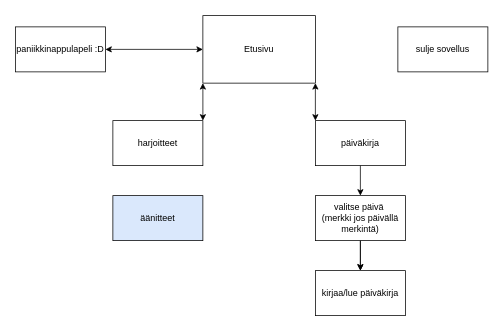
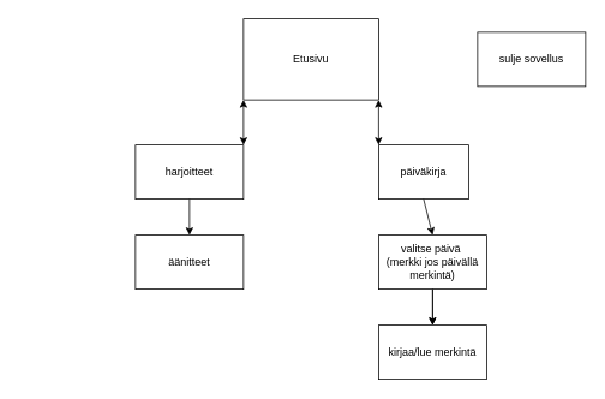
- <mxCell id="15" value="paniikkinappulapeli :D&lt;br&gt;" style="rounded=0;whiteSpace=wrap;html=1;" vertex="1" parent="1"><mxGeometry x="20" y="35" width="120" height="60" as="geometry" /></mxCell>
- <mxCell id="16" value="" style="endArrow=classic;startArrow=classic;html=1;rounded=0;exitX=1;exitY=0.5;exitDx=0;exitDy=0;entryX=0;entryY=0.5;entryDx=0;entryDy=0;" edge="1" parent="1" source="15" target="2"><mxGeometry width="50" height="50" relative="1" as="geometry"><mxPoint x="180" y="120" as="sourcePoint" /><mxPoint x="230" y="70" as="targetPoint" /></mxGeometry></mxCell>
- <mxCell id="4" value="päiväkirja" style="rounded=0;whiteSpace=wrap;html=1;" vertex="1" parent="1"><mxGeometry x="420" y="160" width="120" height="60" as="geometry" /></mxCell>
+ <mxCell id="4" value="päiväkirja" style="rounded=0;whiteSpace=wrap;html=1;" vertex="1" parent="1"><mxGeometry x="420" y="160" width="100" height="60" as="geometry" /></mxCell>
+ <mxCell id="8" value="" style="endArrow=classic;html=1;rounded=0;exitX=0.5;exitY=1;exitDx=0;exitDy=0;entryX=0.5;entryY=0;entryDx=0;entryDy=0;" edge="1" parent="1" source="3" target="7"><mxGeometry width="50" height="50" relative="1" as="geometry"><mxPoint x="200" y="260" as="sourcePoint" /><mxPoint x="340" y="350" as="targetPoint" /></mxGeometry></mxCell>
- <mxCell id="7" value="äänitteet" style="rounded=0;whiteSpace=wrap;html=1;fillColor=#dae8fc;" vertex="1" parent="1"><mxGeometry x="150" y="260" width="120" height="60" as="geometry" /></mxCell>
+ <mxCell id="7" value="äänitteet" style="rounded=0;whiteSpace=wrap;html=1;" vertex="1" parent="1"><mxGeometry x="150" y="260" width="120" height="60" as="geometry" /></mxCell>
- <mxCell id="12" value="kirjaa/lue päiväkirja" style="rounded=0;whiteSpace=wrap;html=1;" vertex="1" parent="1"><mxGeometry x="420" y="360" width="120" height="60" as="geometry" /></mxCell>
+ <mxCell id="12" value="kirjaa/lue merkintä" style="rounded=0;whiteSpace=wrap;html=1;" vertex="1" parent="1"><mxGeometry x="420" y="360" width="120" height="60" as="geometry" /></mxCell>
